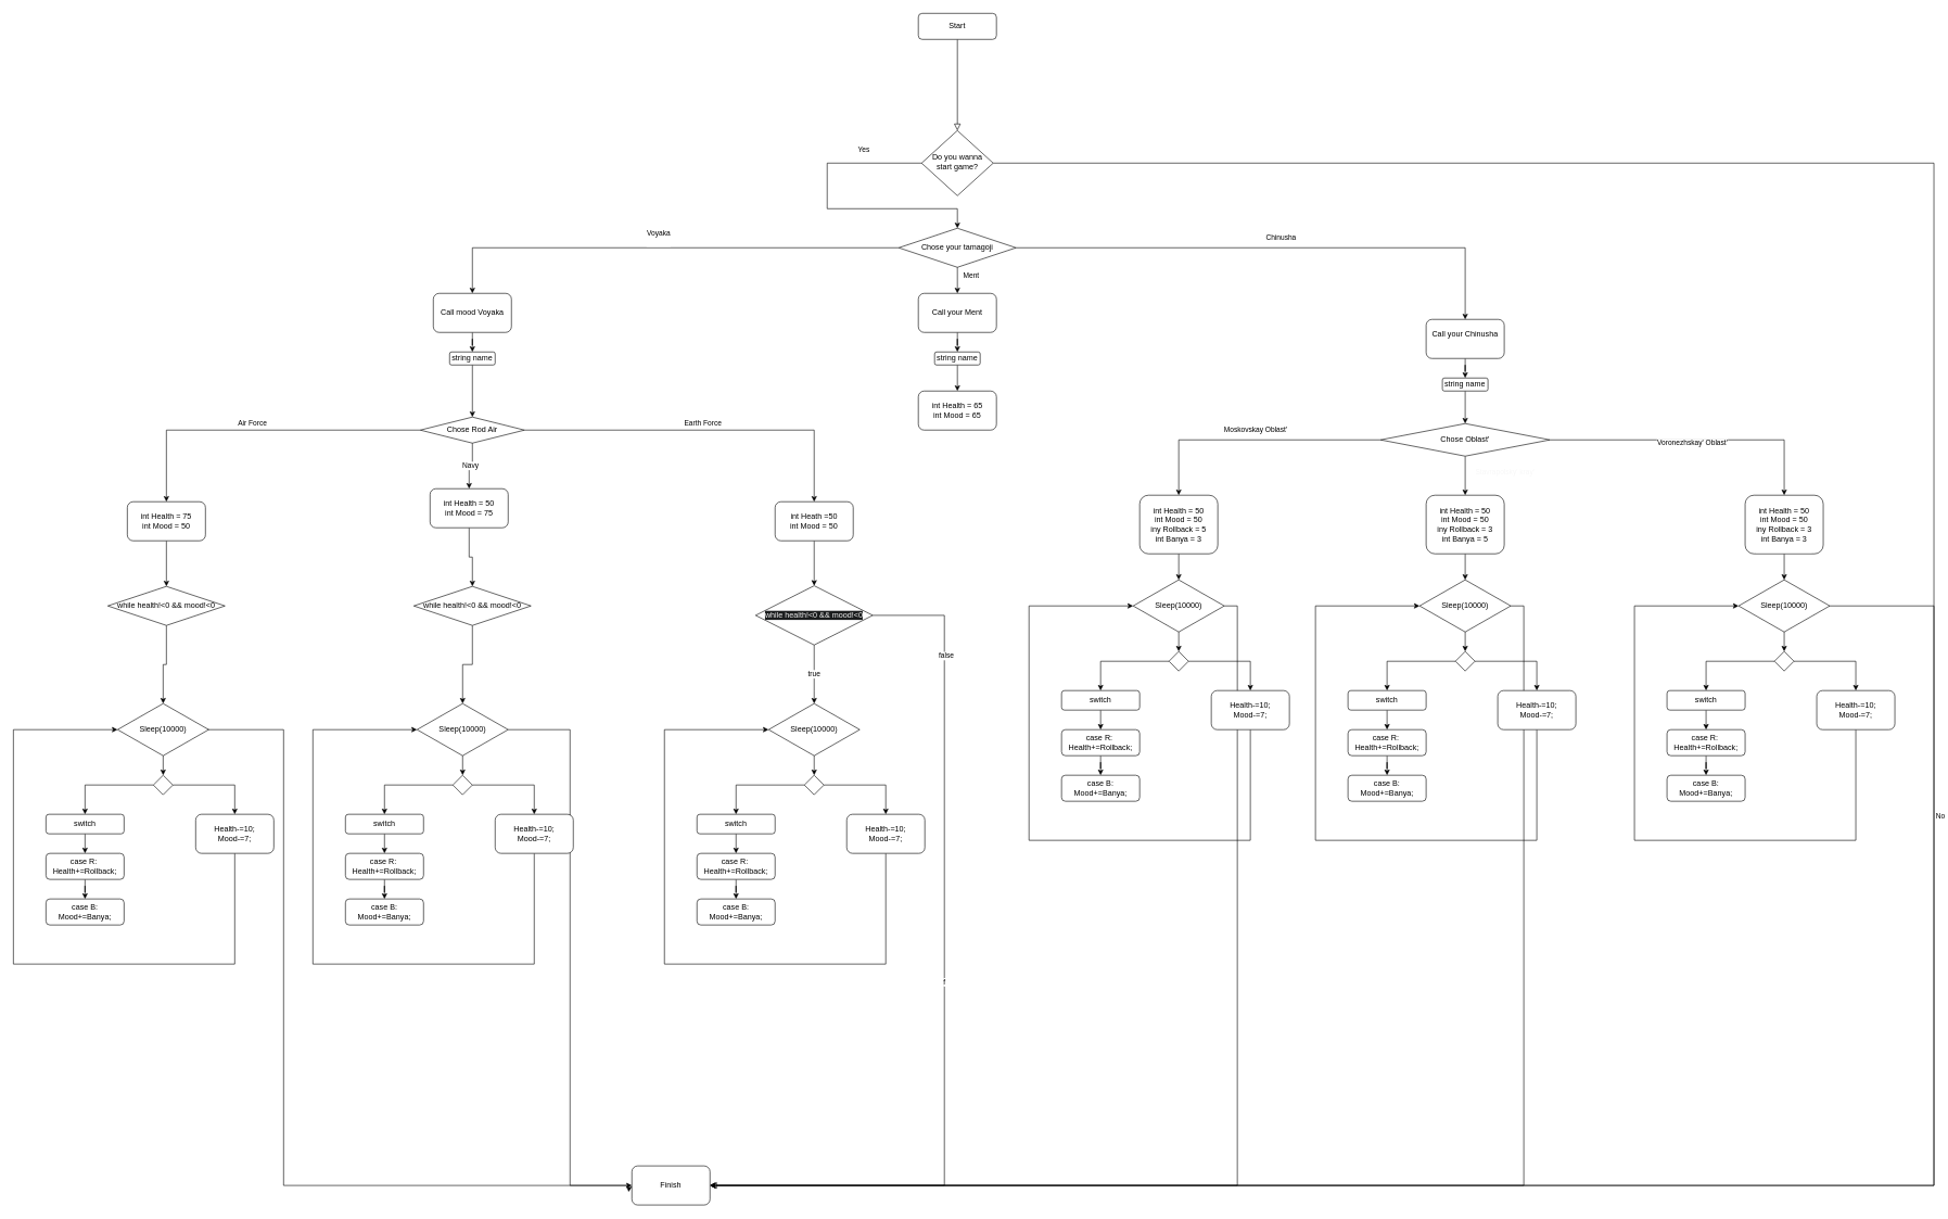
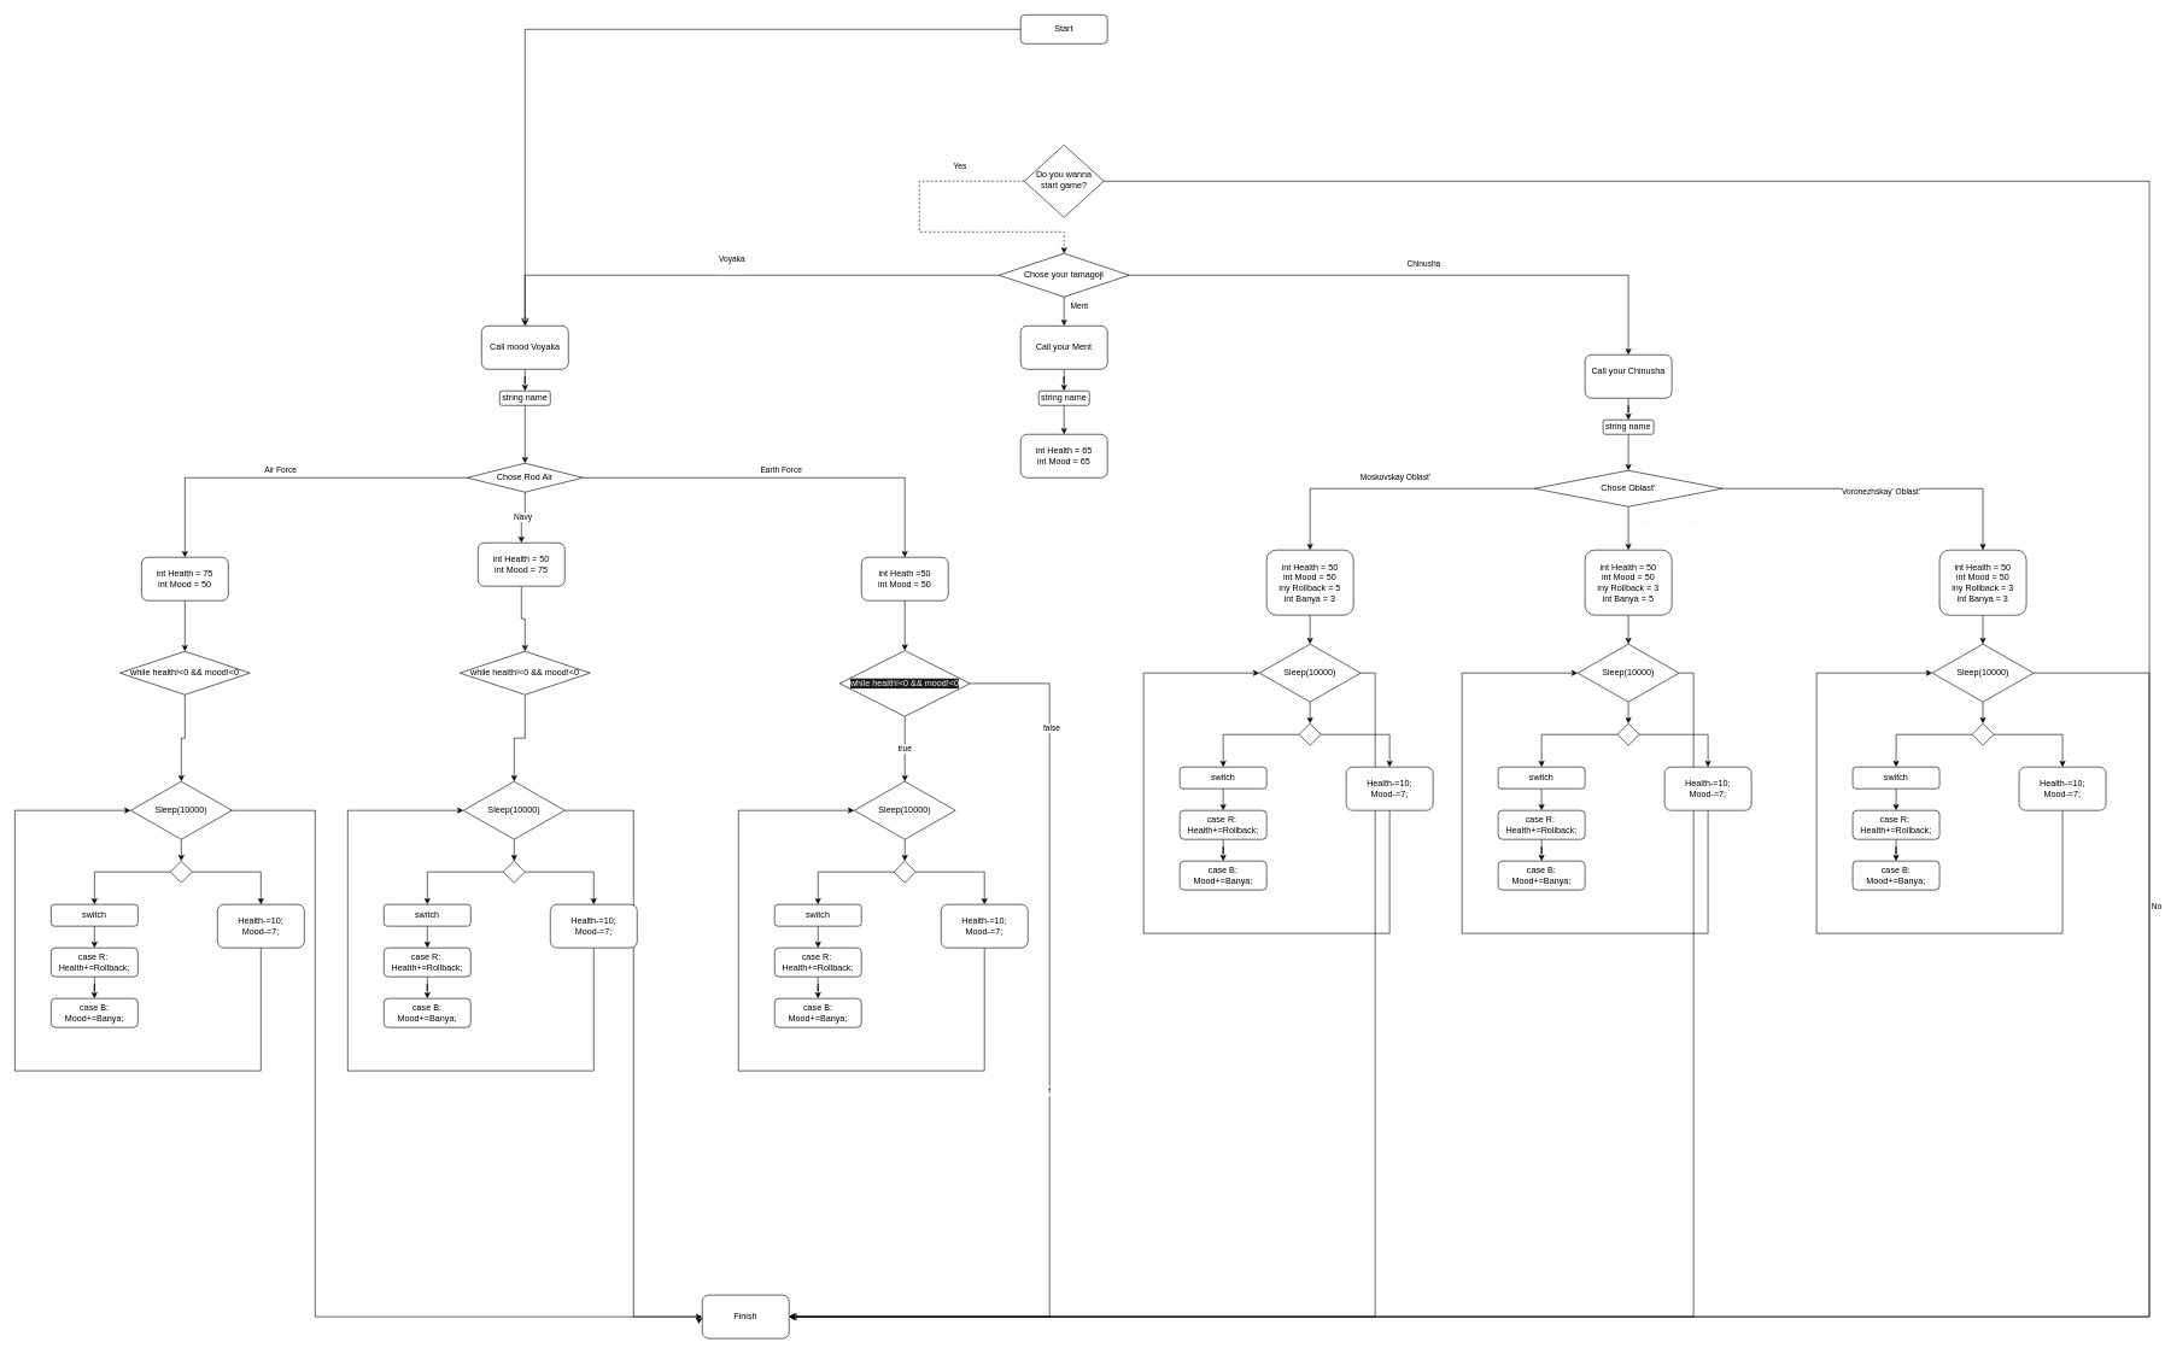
- <mxCell id="2" value="" style="rounded=0;html=1;jettySize=auto;orthogonalLoop=1;fontSize=11;endArrow=block;endFill=0;endSize=8;strokeWidth=1;shadow=0;labelBackgroundColor=none;edgeStyle=orthogonalEdgeStyle;" parent="1" source="3" target="5" edge="1"><mxGeometry relative="1" as="geometry" /></mxCell>
+ <mxCell id="2" value="" style="rounded=0;html=1;jettySize=auto;orthogonalLoop=1;fontSize=11;endArrow=block;endFill=0;endSize=8;strokeWidth=1;shadow=0;labelBackgroundColor=none;edgeStyle=orthogonalEdgeStyle;" parent="1" source="3" target="15" edge="1"><mxGeometry relative="1" as="geometry" /></mxCell>
- <mxCell id="7" value="Yes" style="endArrow=classic;html=1;rounded=0;exitX=0;exitY=0.5;exitDx=0;exitDy=0;entryX=0.5;entryY=0;entryDx=0;entryDy=0;" parent="1" source="5" target="10" edge="1"><mxGeometry x="-0.6" y="-20" width="50" height="50" relative="1" as="geometry"><mxPoint x="1580" y="490" as="sourcePoint" /><mxPoint x="1410" y="350" as="targetPoint" /><Array as="points"><mxPoint x="1270" y="250" /><mxPoint x="1270" y="320" /><mxPoint x="1470" y="320" /></Array><mxPoint as="offset" /></mxGeometry></mxCell>
+ <mxCell id="7" value="Yes" style="endArrow=classic;html=1;rounded=0;exitX=0;exitY=0.5;exitDx=0;exitDy=0;entryX=0.5;entryY=0;entryDx=0;entryDy=0;dashed=1;" parent="1" source="5" target="10" edge="1"><mxGeometry x="-0.6" y="-20" width="50" height="50" relative="1" as="geometry"><mxPoint x="1580" y="490" as="sourcePoint" /><mxPoint x="1410" y="350" as="targetPoint" /><Array as="points"><mxPoint x="1270" y="250" /><mxPoint x="1270" y="320" /><mxPoint x="1470" y="320" /></Array><mxPoint as="offset" /></mxGeometry></mxCell>
